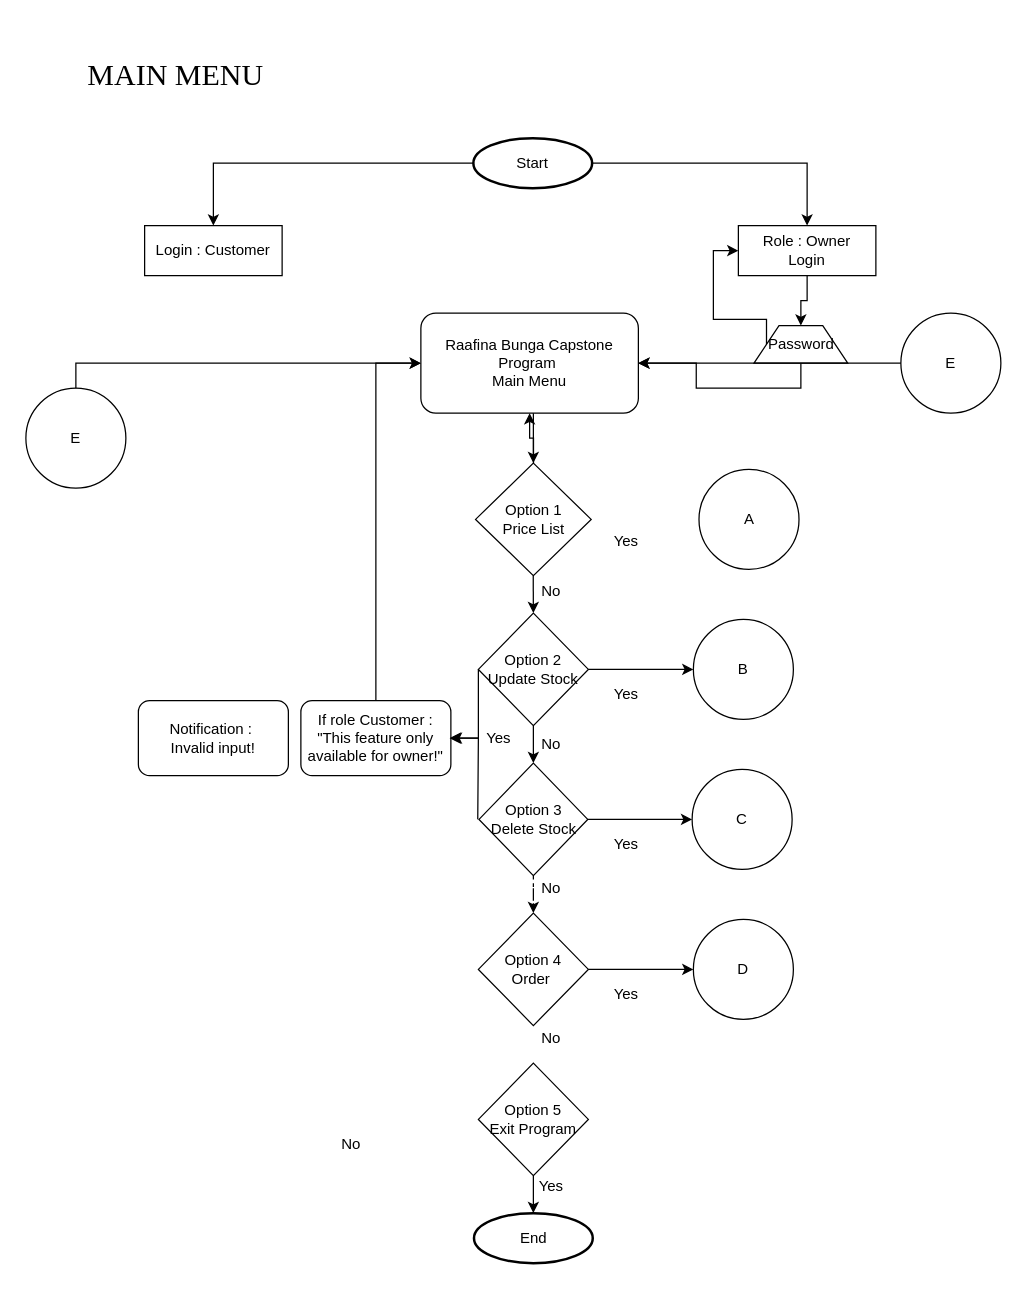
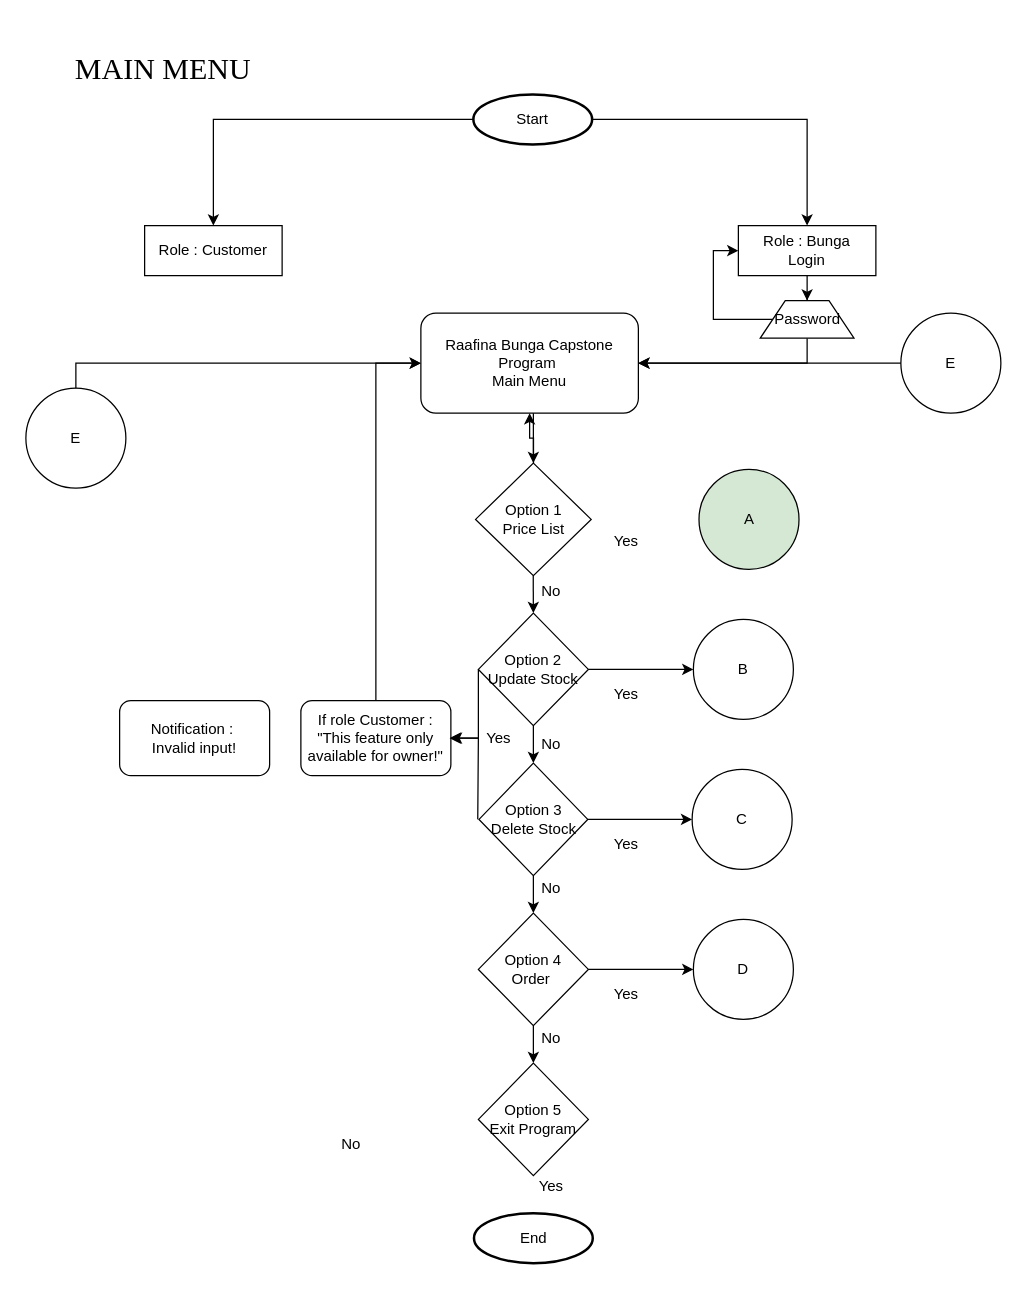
- <mxCell id="5" value="&lt;font style=&quot;font-size: 24px;&quot; face=&quot;Times New Roman&quot;&gt;MAIN MENU&lt;/font&gt;" style="text;strokeColor=none;align=center;fillColor=none;html=1;verticalAlign=middle;whiteSpace=wrap;rounded=0;" parent="1" vertex="1"><mxGeometry x="50" y="25" width="180" height="70" as="geometry" /></mxCell>
+ <mxCell id="5" value="&lt;font style=&quot;font-size: 24px;&quot; face=&quot;Times New Roman&quot;&gt;MAIN MENU&lt;/font&gt;" style="text;strokeColor=none;align=center;fillColor=none;html=1;verticalAlign=middle;whiteSpace=wrap;rounded=0;" parent="1" vertex="1"><mxGeometry x="40" y="20" width="180" height="70" as="geometry" /></mxCell>
- <mxCell id="4" value="Start" style="strokeWidth=2;html=1;shape=mxgraph.flowchart.start_1;whiteSpace=wrap;" parent="1" vertex="1"><mxGeometry x="378" y="110" width="95" height="40" as="geometry" /></mxCell>
+ <mxCell id="4" value="Start" style="strokeWidth=2;html=1;shape=mxgraph.flowchart.start_1;whiteSpace=wrap;" parent="1" vertex="1"><mxGeometry x="378" y="75" width="95" height="40" as="geometry" /></mxCell>
- <mxCell id="8" value="Login : Customer" style="rounded=0;whiteSpace=wrap;html=1;" parent="1" vertex="1"><mxGeometry x="115" y="180" width="110" height="40" as="geometry" /></mxCell>
+ <mxCell id="8" value="Role : Customer" style="rounded=0;whiteSpace=wrap;html=1;" parent="1" vertex="1"><mxGeometry x="115" y="180" width="110" height="40" as="geometry" /></mxCell>
- <mxCell id="7" value="Role : Owner&lt;div&gt;Login&lt;/div&gt;" style="rounded=0;whiteSpace=wrap;html=1;" parent="1" vertex="1"><mxGeometry x="590" y="180" width="110" height="40" as="geometry" /></mxCell>
+ <mxCell id="7" value="Role : Bunga&lt;div&gt;Login&lt;/div&gt;" style="rounded=0;whiteSpace=wrap;html=1;" parent="1" vertex="1"><mxGeometry x="590" y="180" width="110" height="40" as="geometry" /></mxCell>
- <mxCell id="48" value="Password" style="shape=trapezoid;perimeter=trapezoidPerimeter;whiteSpace=wrap;html=1;fixedSize=1;" parent="1" vertex="1"><mxGeometry x="602.5" y="260" width="75" height="30" as="geometry" /></mxCell>
+ <mxCell id="48" value="Password" style="shape=trapezoid;perimeter=trapezoidPerimeter;whiteSpace=wrap;html=1;fixedSize=1;" parent="1" vertex="1"><mxGeometry x="607.5" y="240" width="75" height="30" as="geometry" /></mxCell>
- <mxCell id="27" value="A" style="ellipse;whiteSpace=wrap;html=1;" parent="1" vertex="1"><mxGeometry x="558.5" y="375" width="80" height="80" as="geometry" /></mxCell>
+ <mxCell id="27" value="A" style="ellipse;whiteSpace=wrap;html=1;fillColor=#d5e8d4;" parent="1" vertex="1"><mxGeometry x="558.5" y="375" width="80" height="80" as="geometry" /></mxCell>
- <mxCell id="26" value="Notification :&amp;nbsp;&lt;div&gt;Invalid input!&lt;/div&gt;" style="rounded=1;whiteSpace=wrap;html=1;" parent="1" vertex="1"><mxGeometry x="110" y="560" width="120" height="60" as="geometry" /></mxCell>
+ <mxCell id="26" value="Notification :&amp;nbsp;&lt;div&gt;Invalid input!&lt;/div&gt;" style="rounded=1;whiteSpace=wrap;html=1;" parent="1" vertex="1"><mxGeometry x="95" y="560" width="120" height="60" as="geometry" /></mxCell>
- <mxCell id="15" value="" style="edgeStyle=orthogonalEdgeStyle;rounded=0;orthogonalLoop=1;jettySize=auto;html=1;dashed=1;" parent="1" source="17" target="20" edge="1"><mxGeometry relative="1" as="geometry" /></mxCell>
+ <mxCell id="15" value="" style="edgeStyle=orthogonalEdgeStyle;rounded=0;orthogonalLoop=1;jettySize=auto;html=1;" parent="1" source="17" target="20" edge="1"><mxGeometry relative="1" as="geometry" /></mxCell>
+ <mxCell id="18" value="" style="edgeStyle=orthogonalEdgeStyle;rounded=0;orthogonalLoop=1;jettySize=auto;html=1;" parent="1" source="20" target="22" edge="1"><mxGeometry relative="1" as="geometry" /></mxCell>
- <mxCell id="21" value="" style="edgeStyle=orthogonalEdgeStyle;rounded=0;orthogonalLoop=1;jettySize=auto;html=1;" parent="1" source="22" target="23" edge="1"><mxGeometry relative="1" as="geometry" /></mxCell>
